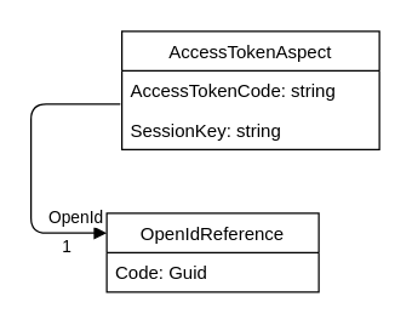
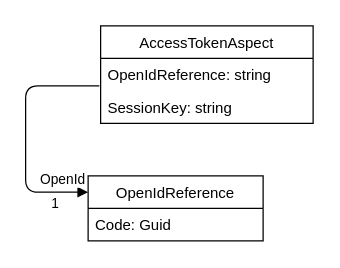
- <mxCell id="3" value="AccessTokenCode: string" style="text;strokeColor=none;fillColor=none;align=left;verticalAlign=top;spacingLeft=4;spacingRight=4;overflow=hidden;rotatable=0;points=[[0,0.5],[1,0.5]];portConstraint=eastwest;" parent="2" vertex="1"><mxGeometry y="26" width="170" height="26" as="geometry" /></mxCell>
+ <mxCell id="3" value="OpenIdReference: string" style="text;strokeColor=none;fillColor=none;align=left;verticalAlign=top;spacingLeft=4;spacingRight=4;overflow=hidden;rotatable=0;points=[[0,0.5],[1,0.5]];portConstraint=eastwest;" parent="2" vertex="1"><mxGeometry y="26" width="170" height="26" as="geometry" /></mxCell>
